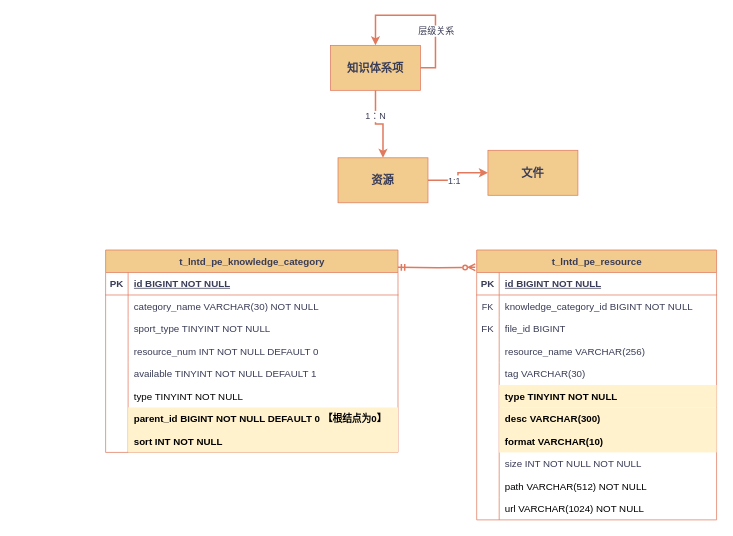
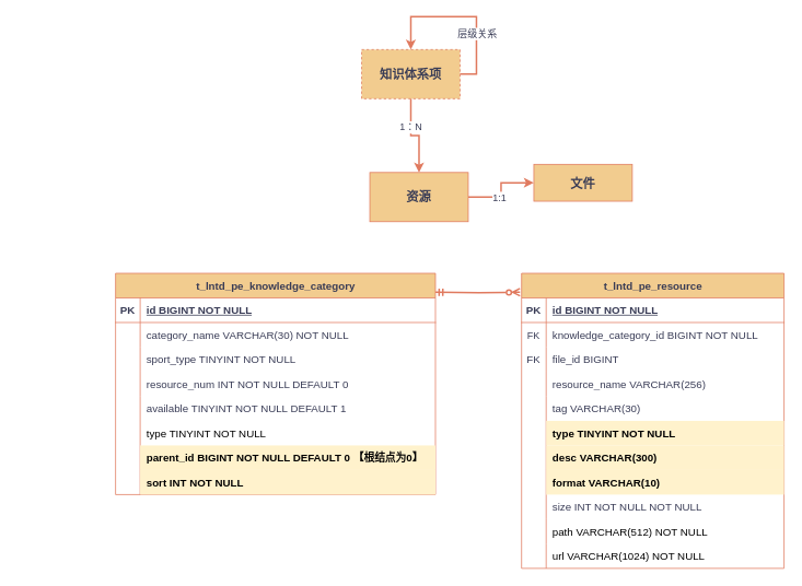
- <mxCell id="64" value="知识体系项" style="rounded=0;whiteSpace=wrap;html=1;fontSize=15;fontStyle=1;strokeColor=#E07A5F;fontColor=#393C56;fillColor=#F2CC8F;" parent="1" vertex="1"><mxGeometry x="440" y="60" width="120" height="60" as="geometry" /></mxCell>
+ <mxCell id="64" value="知识体系项" style="rounded=0;whiteSpace=wrap;html=1;fontSize=15;fontStyle=1;strokeColor=#E07A5F;fontColor=#393C56;fillColor=#F2CC8F;dashed=1;" parent="1" vertex="1"><mxGeometry x="440" y="60" width="120" height="60" as="geometry" /></mxCell>
- <mxCell id="68" value="文件" style="rounded=0;whiteSpace=wrap;html=1;fontSize=15;fontStyle=1;strokeColor=#E07A5F;fontColor=#393C56;fillColor=#F2CC8F;" parent="1" vertex="1"><mxGeometry x="650" y="200" width="120" height="60" as="geometry" /></mxCell>
+ <mxCell id="68" value="文件" style="rounded=0;whiteSpace=wrap;html=1;fontSize=15;fontStyle=1;strokeColor=#E07A5F;fontColor=#393C56;fillColor=#F2CC8F;" parent="1" vertex="1"><mxGeometry x="650" y="200" width="120" height="45" as="geometry" /></mxCell>
